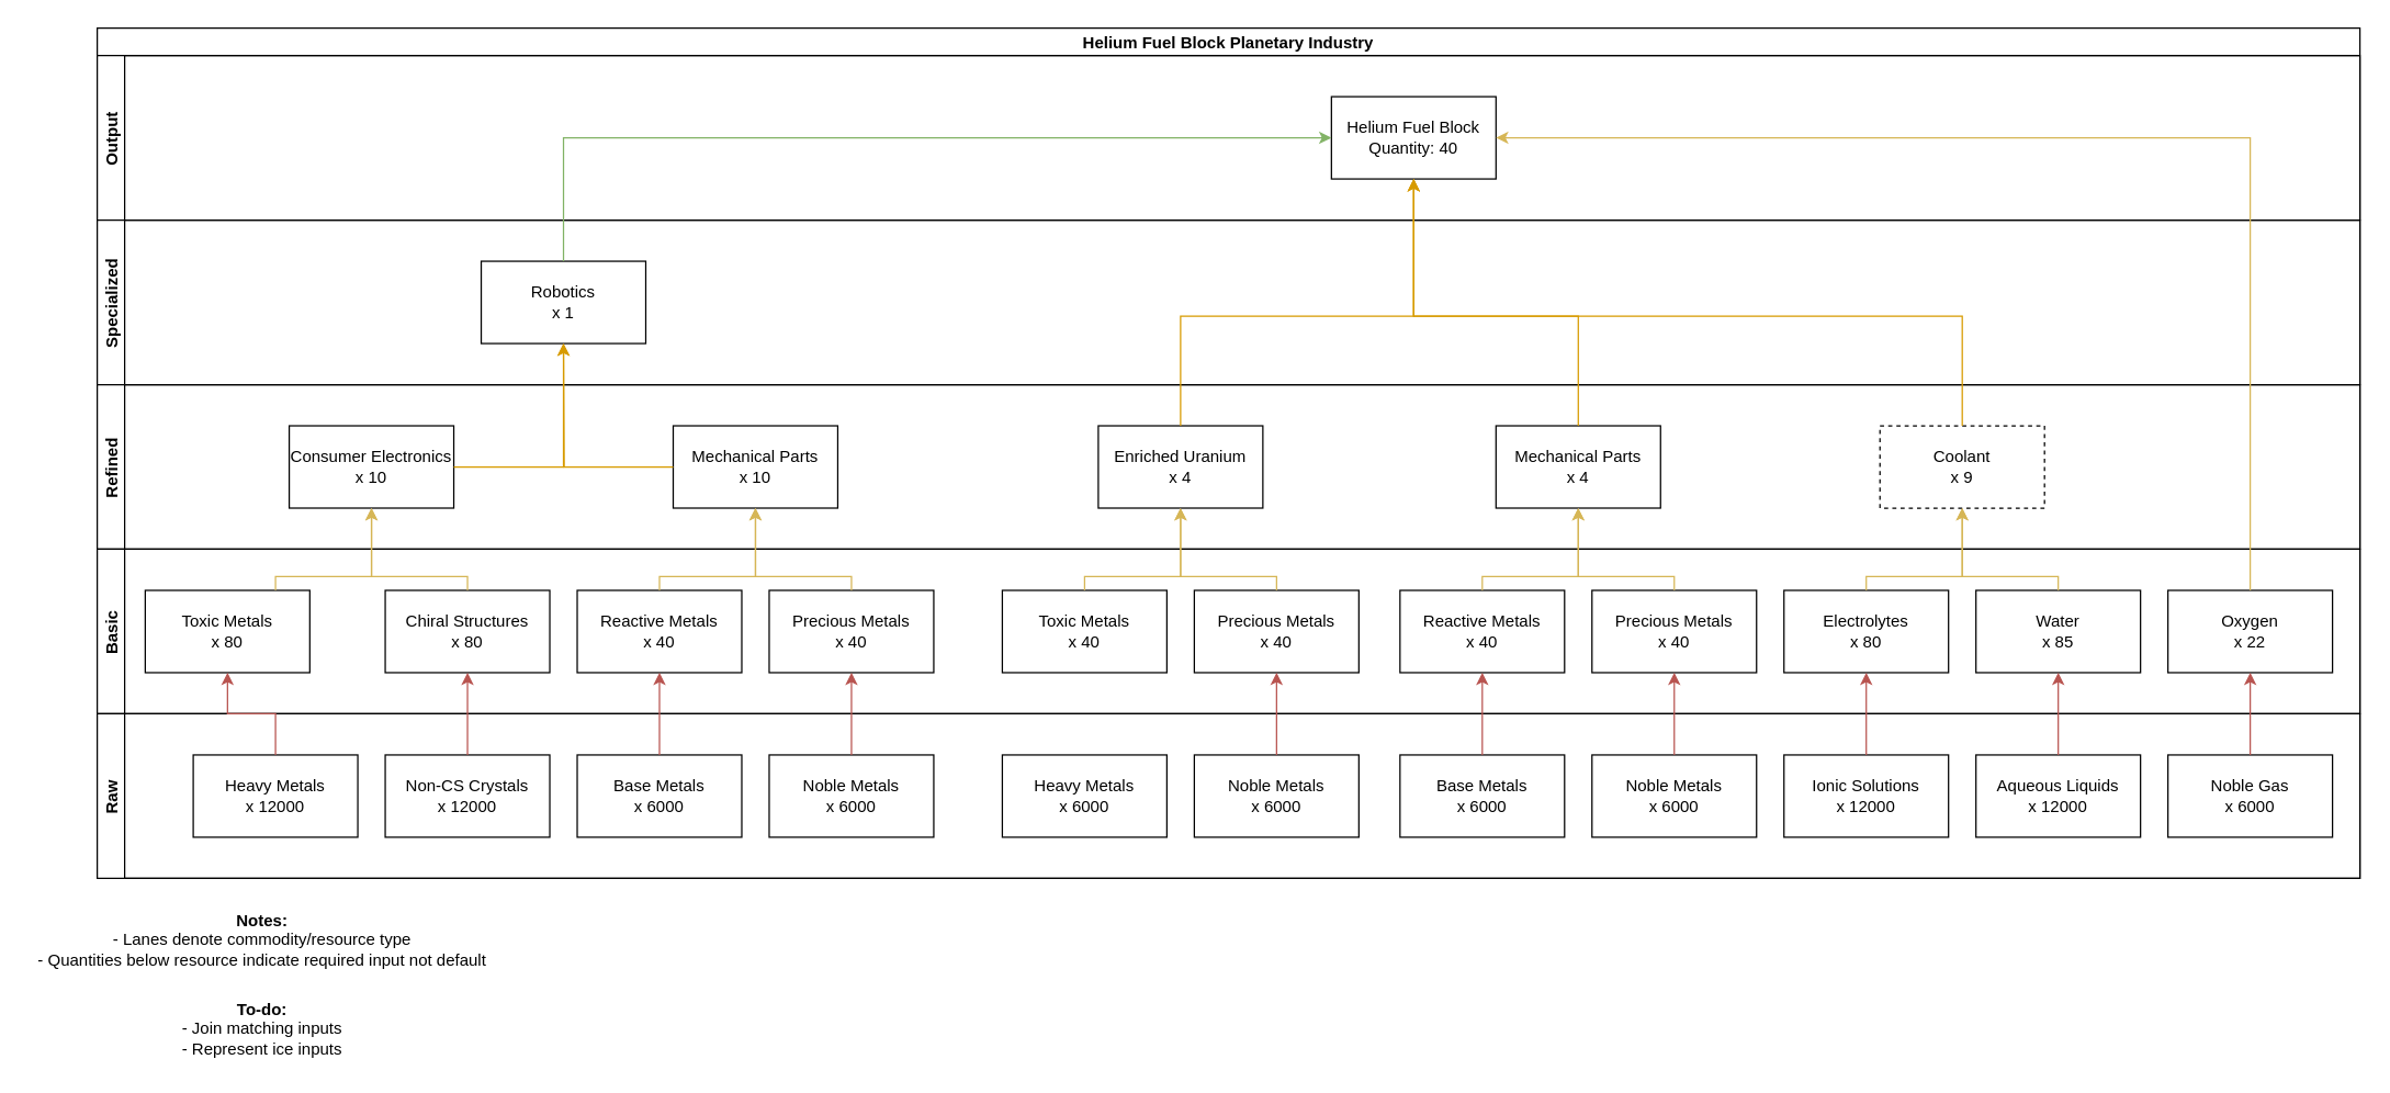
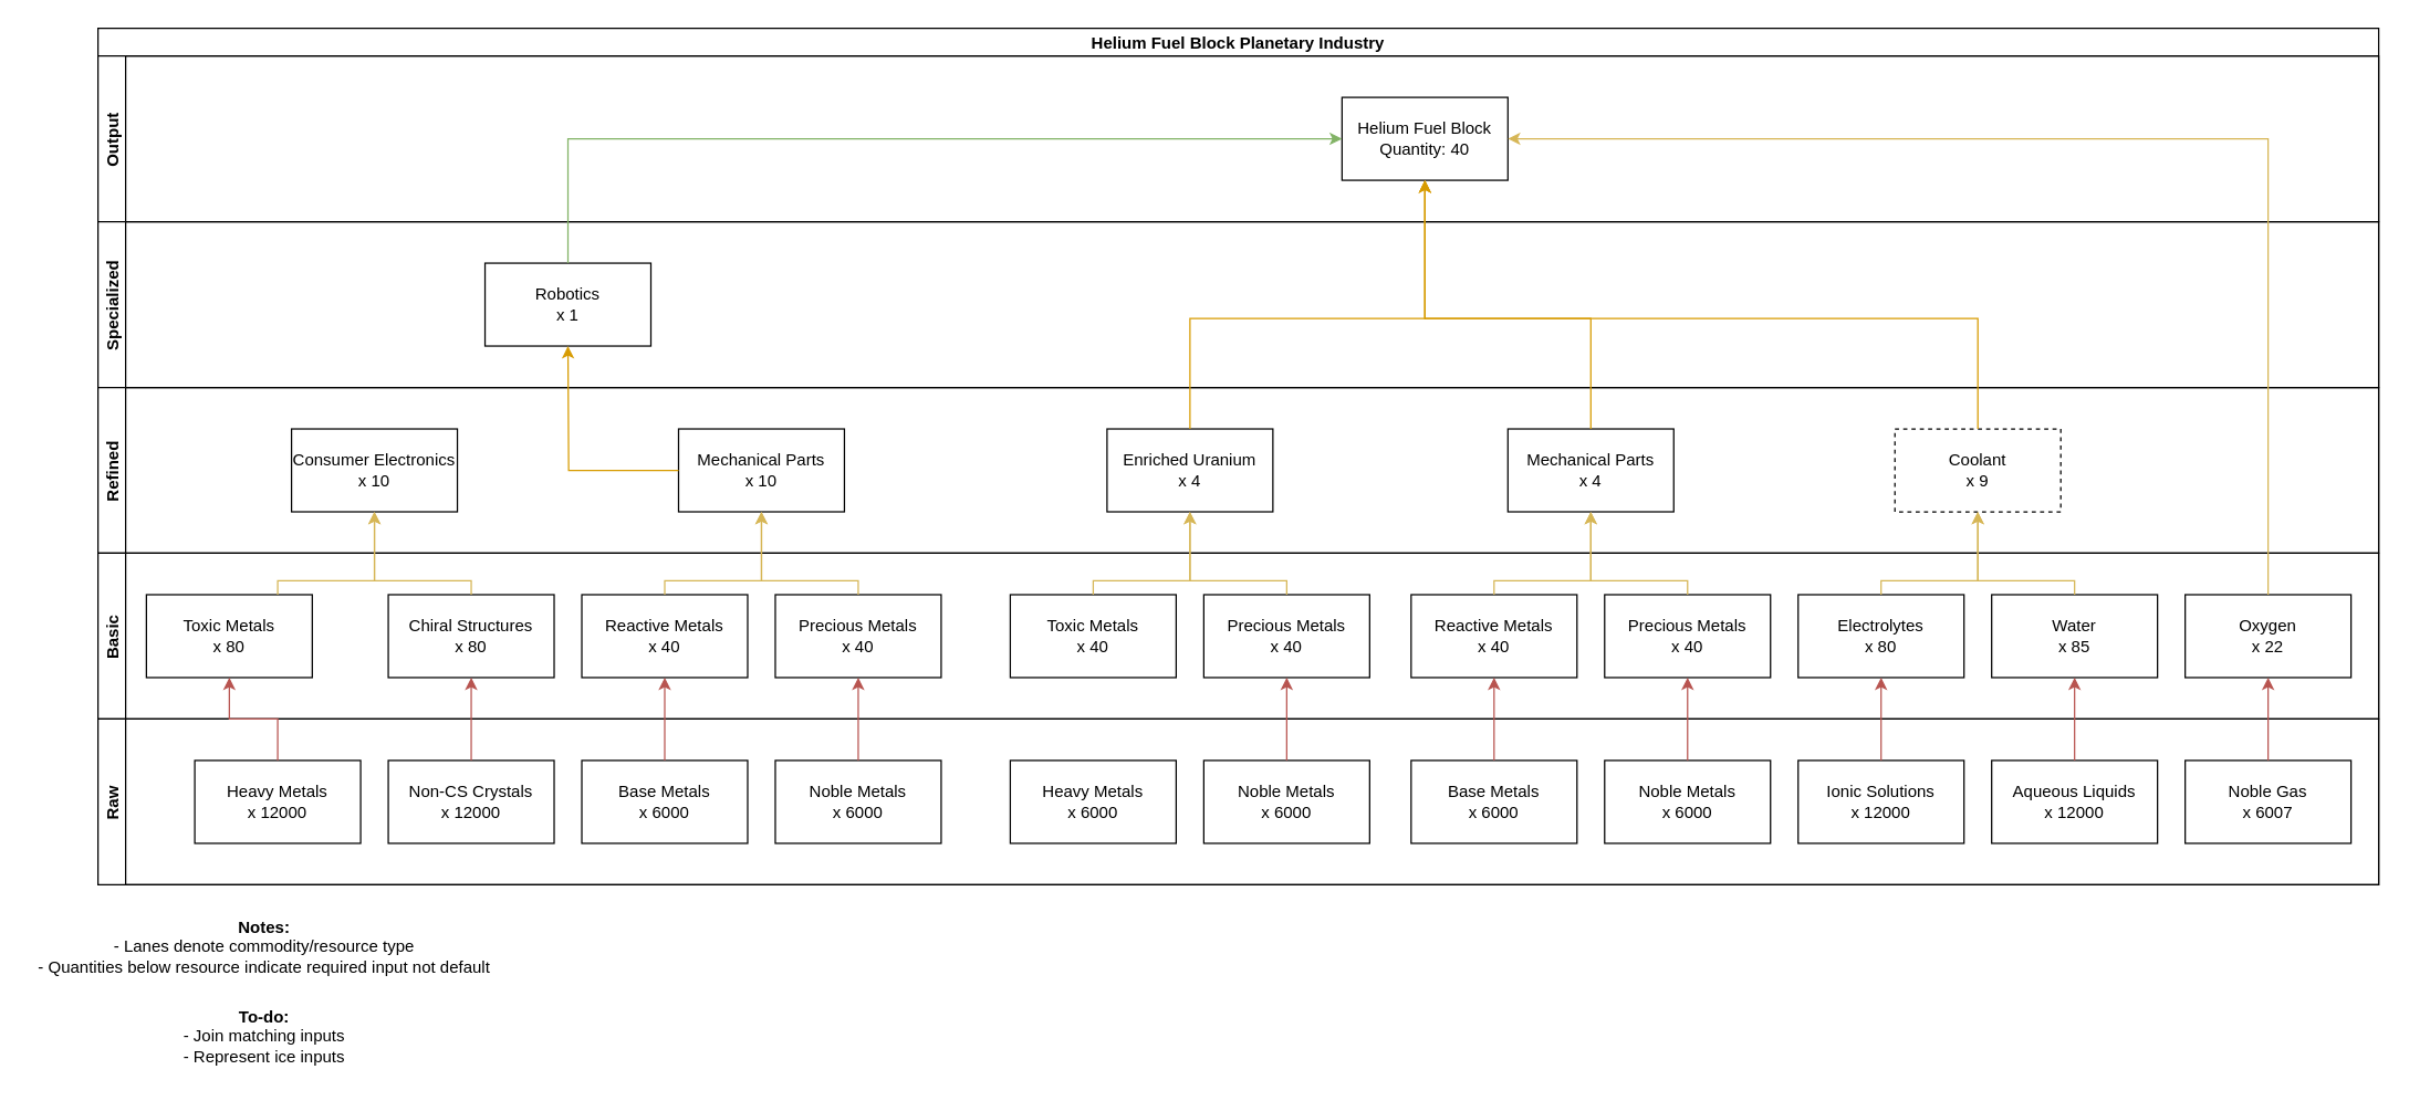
- <mxCell id="51" style="edgeStyle=orthogonalEdgeStyle;rounded=0;orthogonalLoop=1;jettySize=auto;html=1;entryX=0.5;entryY=1;entryDx=0;entryDy=0;fillColor=#ffe6cc;strokeColor=#d79b00;" edge="1" parent="2" source="8" target="6"><mxGeometry relative="1" as="geometry" /></mxCell>
- <mxCell id="47" value="Noble Gas&lt;br&gt;x 6000" style="rounded=0;whiteSpace=wrap;html=1;" vertex="1" parent="16"><mxGeometry x="1510" y="30" width="120" height="60" as="geometry" /></mxCell>
+ <mxCell id="47" value="Noble Gas&lt;br&gt;x 6007" style="rounded=0;whiteSpace=wrap;html=1;" vertex="1" parent="16"><mxGeometry x="1510" y="30" width="120" height="60" as="geometry" /></mxCell>
